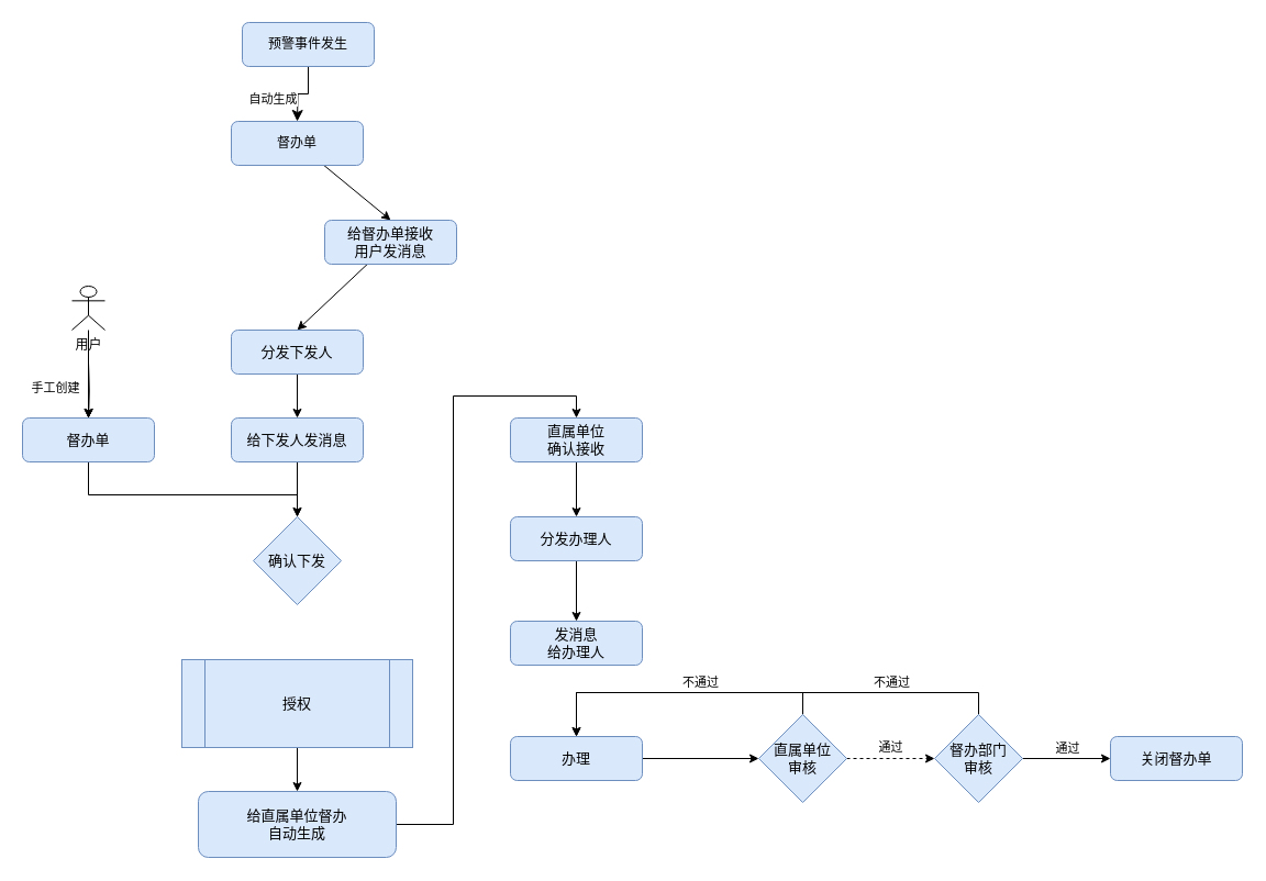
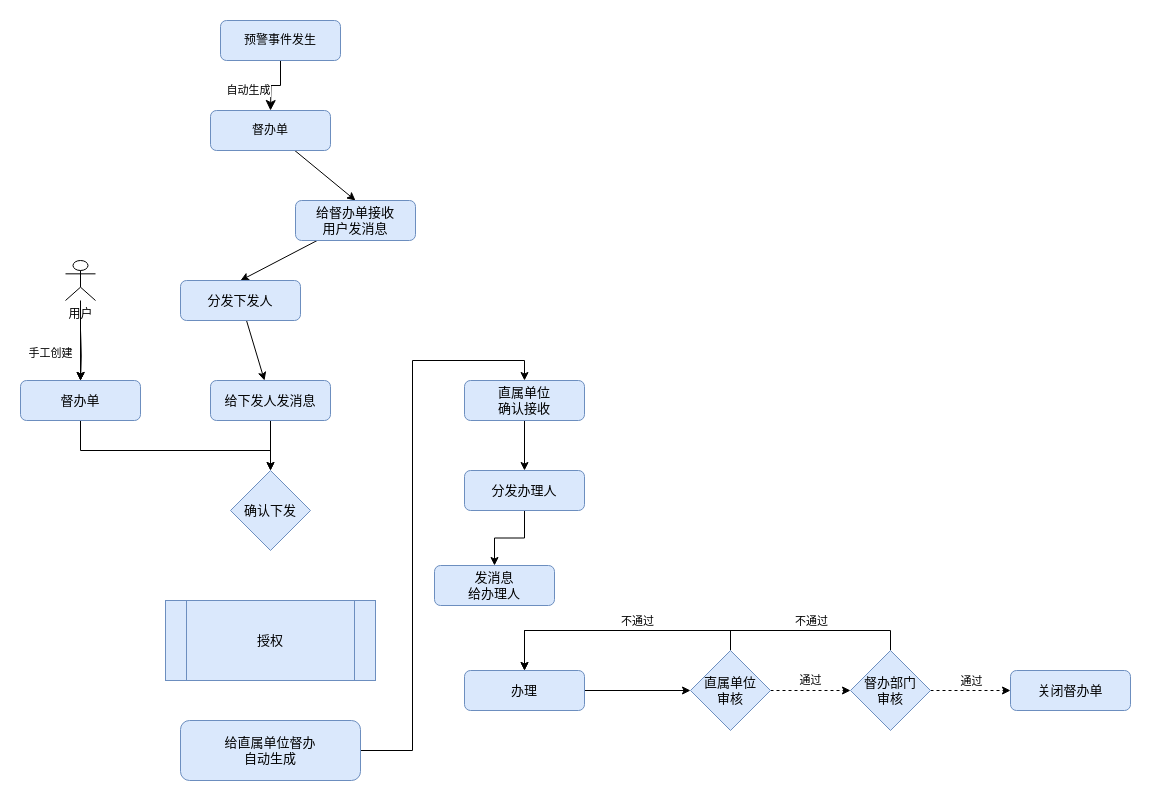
- <mxCell id="10" value="分发下发人" style="rounded=1;whiteSpace=wrap;html=1;fontSize=13;glass=0;strokeWidth=1;shadow=0;fillColor=#dae8fc;strokeColor=#6c8ebf;" vertex="1" parent="1"><mxGeometry x="210" y="300" width="120" height="40" as="geometry" /></mxCell>
+ <mxCell id="10" value="分发下发人" style="rounded=1;whiteSpace=wrap;html=1;fontSize=13;glass=0;strokeWidth=1;shadow=0;fillColor=#dae8fc;strokeColor=#6c8ebf;" vertex="1" parent="1"><mxGeometry x="180" y="280" width="120" height="40" as="geometry" /></mxCell>
- <mxCell id="28" value="发消息&lt;br style=&quot;font-size: 13px;&quot;&gt;给办理人" style="rounded=1;whiteSpace=wrap;html=1;fontSize=13;glass=0;strokeWidth=1;shadow=0;fillColor=#dae8fc;strokeColor=#6c8ebf;" vertex="1" parent="1"><mxGeometry x="464" y="565" width="120" height="40" as="geometry" /></mxCell>
+ <mxCell id="28" value="发消息&lt;br style=&quot;font-size: 13px;&quot;&gt;给办理人" style="rounded=1;whiteSpace=wrap;html=1;fontSize=13;glass=0;strokeWidth=1;shadow=0;fillColor=#dae8fc;strokeColor=#6c8ebf;" vertex="1" parent="1"><mxGeometry x="434" y="565" width="120" height="40" as="geometry" /></mxCell>
- <mxCell id="35" style="edgeStyle=orthogonalEdgeStyle;rounded=0;orthogonalLoop=1;jettySize=auto;html=1;entryX=0;entryY=0.5;entryDx=0;entryDy=0;endArrow=classic;endFill=1;" edge="1" parent="1" source="39" target="40"><mxGeometry relative="1" as="geometry" /></mxCell>
+ <mxCell id="35" style="edgeStyle=orthogonalEdgeStyle;rounded=0;orthogonalLoop=1;jettySize=auto;html=1;entryX=0;entryY=0.5;entryDx=0;entryDy=0;endArrow=classic;endFill=1;dashed=1;" edge="1" parent="1" source="39" target="40"><mxGeometry relative="1" as="geometry" /></mxCell>
- <mxCell id="20" style="edgeStyle=orthogonalEdgeStyle;rounded=0;orthogonalLoop=1;jettySize=auto;html=1;entryX=0.5;entryY=0;entryDx=0;entryDy=0;endArrow=classic;endFill=1;" edge="1" parent="1" source="21" target="23"><mxGeometry relative="1" as="geometry" /></mxCell>
